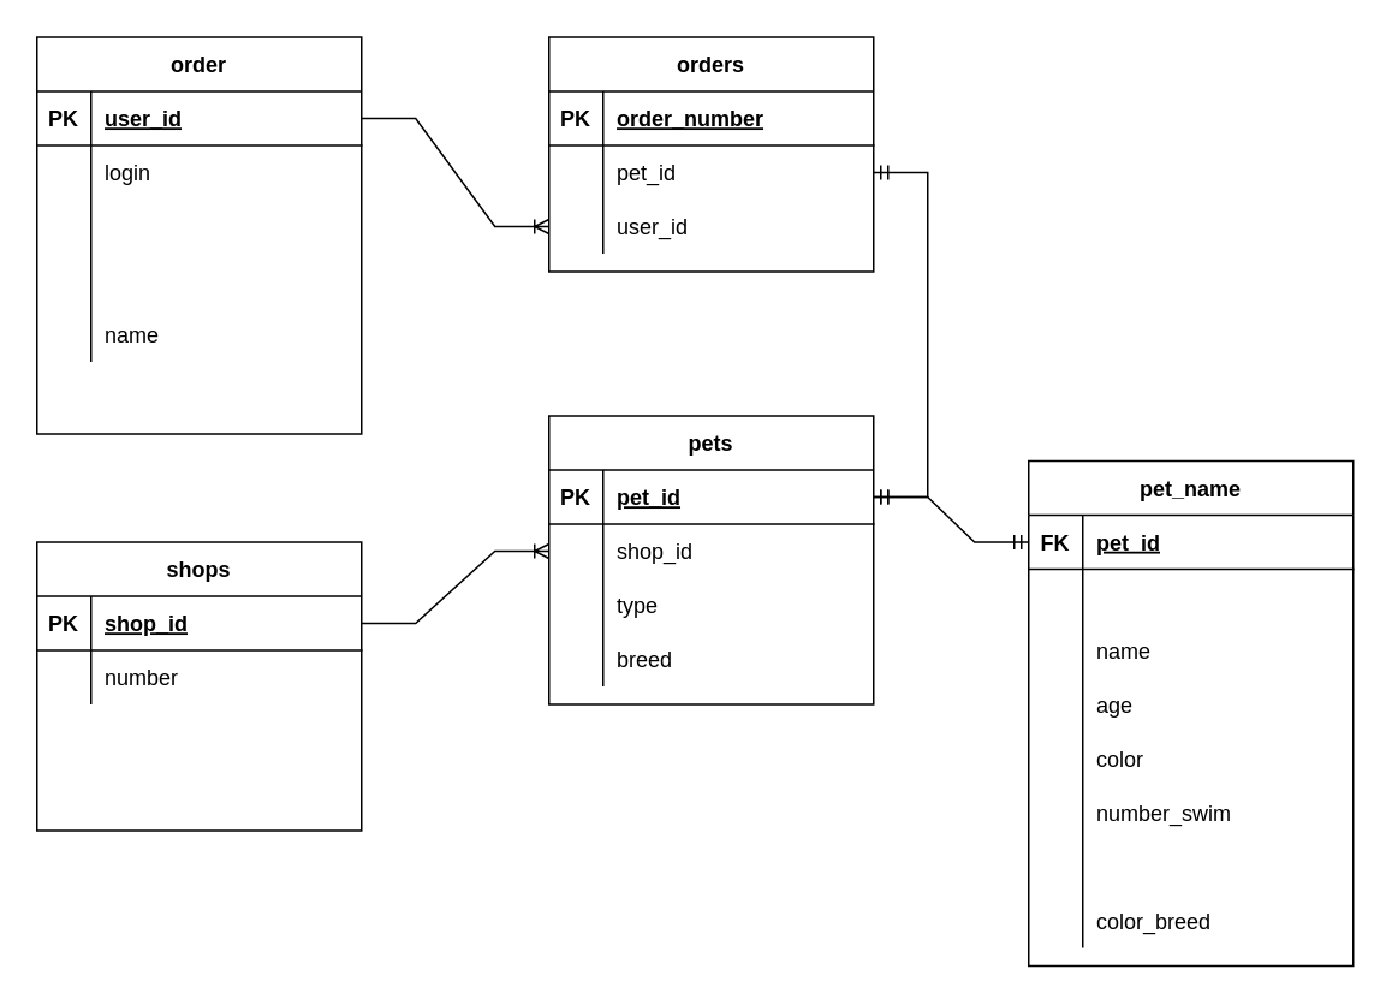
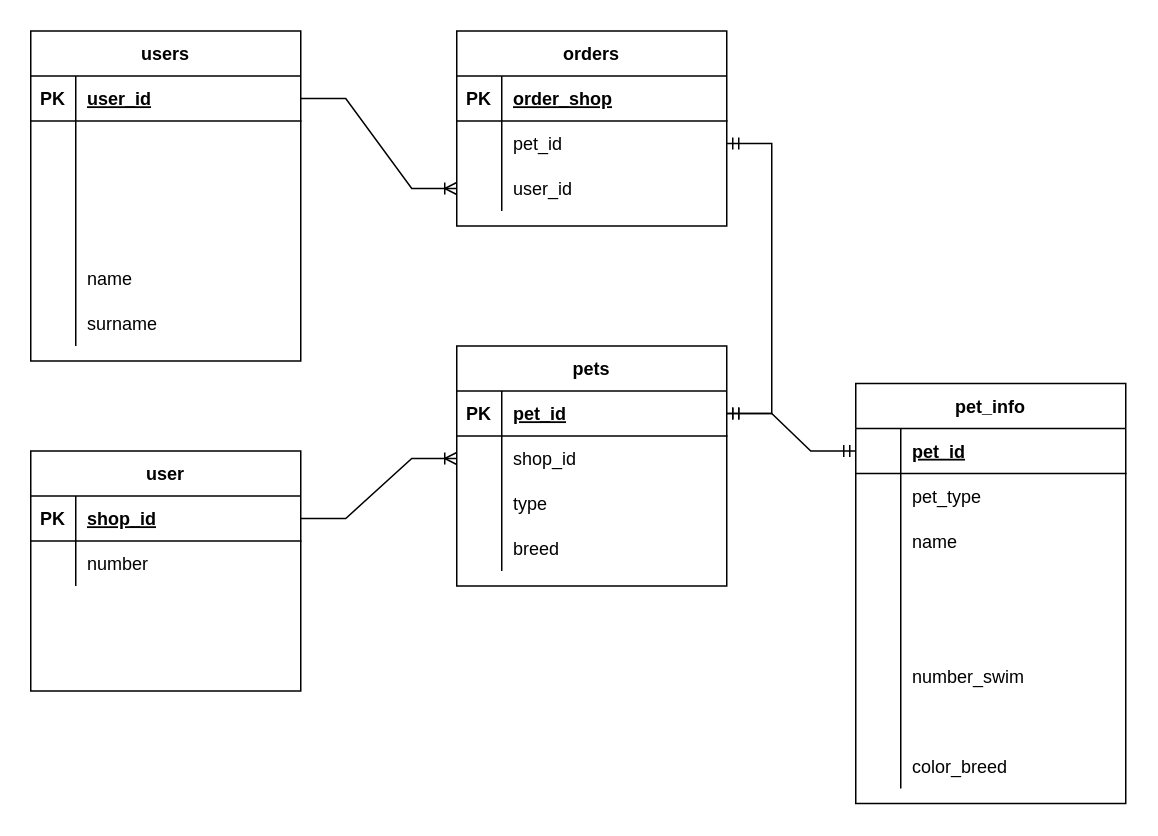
- <mxCell id="2" value="order" style="shape=table;startSize=30;container=1;collapsible=1;childLayout=tableLayout;fixedRows=1;rowLines=0;fontStyle=1;align=center;resizeLast=1;" vertex="1" parent="1"><mxGeometry x="20" y="20" width="180" height="220" as="geometry" /></mxCell>
+ <mxCell id="2" value="users" style="shape=table;startSize=30;container=1;collapsible=1;childLayout=tableLayout;fixedRows=1;rowLines=0;fontStyle=1;align=center;resizeLast=1;" vertex="1" parent="1"><mxGeometry x="20" y="20" width="180" height="220" as="geometry" /></mxCell>
- <mxCell id="22" value="order_number" style="shape=partialRectangle;connectable=0;fillColor=none;top=0;left=0;bottom=0;right=0;align=left;spacingLeft=6;fontStyle=5;overflow=hidden;" vertex="1" parent="20"><mxGeometry x="30" width="150" height="30" as="geometry"><mxRectangle width="150" height="30" as="alternateBounds" /></mxGeometry></mxCell>
+ <mxCell id="22" value="order_shop" style="shape=partialRectangle;connectable=0;fillColor=none;top=0;left=0;bottom=0;right=0;align=left;spacingLeft=6;fontStyle=5;overflow=hidden;" vertex="1" parent="20"><mxGeometry x="30" width="150" height="30" as="geometry"><mxRectangle width="150" height="30" as="alternateBounds" /></mxGeometry></mxCell>
- <mxCell id="8" value="login" style="shape=partialRectangle;connectable=0;fillColor=none;top=0;left=0;bottom=0;right=0;align=left;spacingLeft=6;overflow=hidden;" vertex="1" parent="6"><mxGeometry x="30" width="150" height="30" as="geometry"><mxRectangle width="150" height="30" as="alternateBounds" /></mxGeometry></mxCell>
+ <mxCell id="18" value="surname" style="shape=partialRectangle;connectable=0;fillColor=none;top=0;left=0;bottom=0;right=0;align=left;spacingLeft=6;overflow=hidden;" vertex="1" parent="16"><mxGeometry x="30" width="150" height="30" as="geometry"><mxRectangle width="150" height="30" as="alternateBounds" /></mxGeometry></mxCell>
- <mxCell id="53" value="pet_name" style="shape=table;startSize=30;container=1;collapsible=1;childLayout=tableLayout;fixedRows=1;rowLines=0;fontStyle=1;align=center;resizeLast=1;" vertex="1" parent="1"><mxGeometry x="570" y="255" width="180" height="280" as="geometry" /></mxCell>
+ <mxCell id="53" value="pet_info" style="shape=table;startSize=30;container=1;collapsible=1;childLayout=tableLayout;fixedRows=1;rowLines=0;fontStyle=1;align=center;resizeLast=1;" vertex="1" parent="1"><mxGeometry x="570" y="255" width="180" height="280" as="geometry" /></mxCell>
- <mxCell id="55" value="FK" style="shape=partialRectangle;connectable=0;fillColor=none;top=0;left=0;bottom=0;right=0;fontStyle=1;overflow=hidden;" vertex="1" parent="54"><mxGeometry width="30" height="30" as="geometry"><mxRectangle width="30" height="30" as="alternateBounds" /></mxGeometry></mxCell>
- <mxCell id="29" value="shops" style="shape=table;startSize=30;container=1;collapsible=1;childLayout=tableLayout;fixedRows=1;rowLines=0;fontStyle=1;align=center;resizeLast=1;" vertex="1" parent="1"><mxGeometry x="20" y="300" width="180" height="160" as="geometry" /></mxCell>
+ <mxCell id="29" value="user" style="shape=table;startSize=30;container=1;collapsible=1;childLayout=tableLayout;fixedRows=1;rowLines=0;fontStyle=1;align=center;resizeLast=1;" vertex="1" parent="1"><mxGeometry x="20" y="300" width="180" height="160" as="geometry" /></mxCell>
+ <mxCell id="59" value="pet_type" style="shape=partialRectangle;connectable=0;fillColor=none;top=0;left=0;bottom=0;right=0;align=left;spacingLeft=6;overflow=hidden;" vertex="1" parent="57"><mxGeometry x="30" width="150" height="30" as="geometry"><mxRectangle width="150" height="30" as="alternateBounds" /></mxGeometry></mxCell>
- <mxCell id="65" value="age" style="shape=partialRectangle;connectable=0;fillColor=none;top=0;left=0;bottom=0;right=0;align=left;spacingLeft=6;overflow=hidden;" vertex="1" parent="63"><mxGeometry x="30" width="150" height="30" as="geometry"><mxRectangle width="150" height="30" as="alternateBounds" /></mxGeometry></mxCell>
- <mxCell id="68" value="color" style="shape=partialRectangle;connectable=0;fillColor=none;top=0;left=0;bottom=0;right=0;align=left;spacingLeft=6;overflow=hidden;" vertex="1" parent="66"><mxGeometry x="30" width="150" height="30" as="geometry"><mxRectangle width="150" height="30" as="alternateBounds" /></mxGeometry></mxCell>
